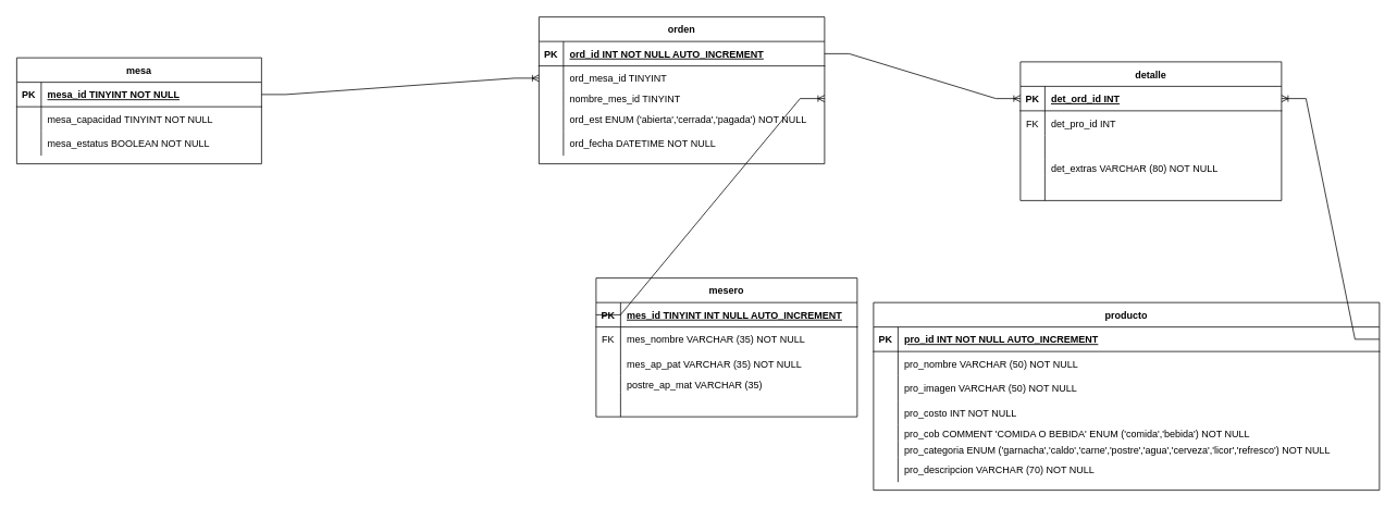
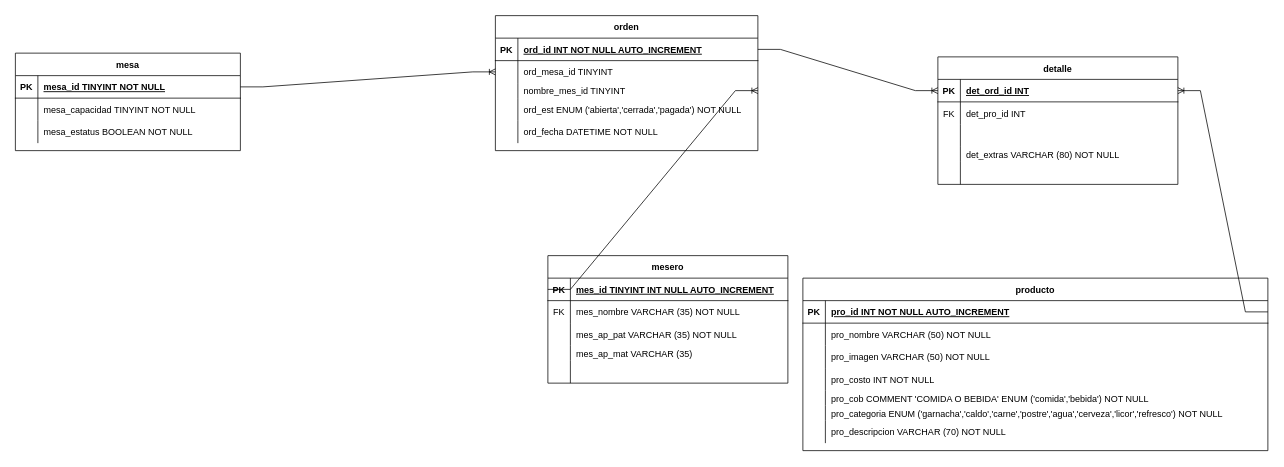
- <mxCell id="14" value="postre_ap_mat VARCHAR (35)" style="shape=partialRectangle;overflow=hidden;connectable=0;fillColor=none;top=0;left=0;bottom=0;right=0;align=left;spacingLeft=6;" parent="12" vertex="1"><mxGeometry x="30" width="290" height="20" as="geometry"><mxRectangle width="290" height="20" as="alternateBounds" /></mxGeometry></mxCell>
+ <mxCell id="14" value="mes_ap_mat VARCHAR (35)" style="shape=partialRectangle;overflow=hidden;connectable=0;fillColor=none;top=0;left=0;bottom=0;right=0;align=left;spacingLeft=6;" parent="12" vertex="1"><mxGeometry x="30" width="290" height="20" as="geometry"><mxRectangle width="290" height="20" as="alternateBounds" /></mxGeometry></mxCell>
